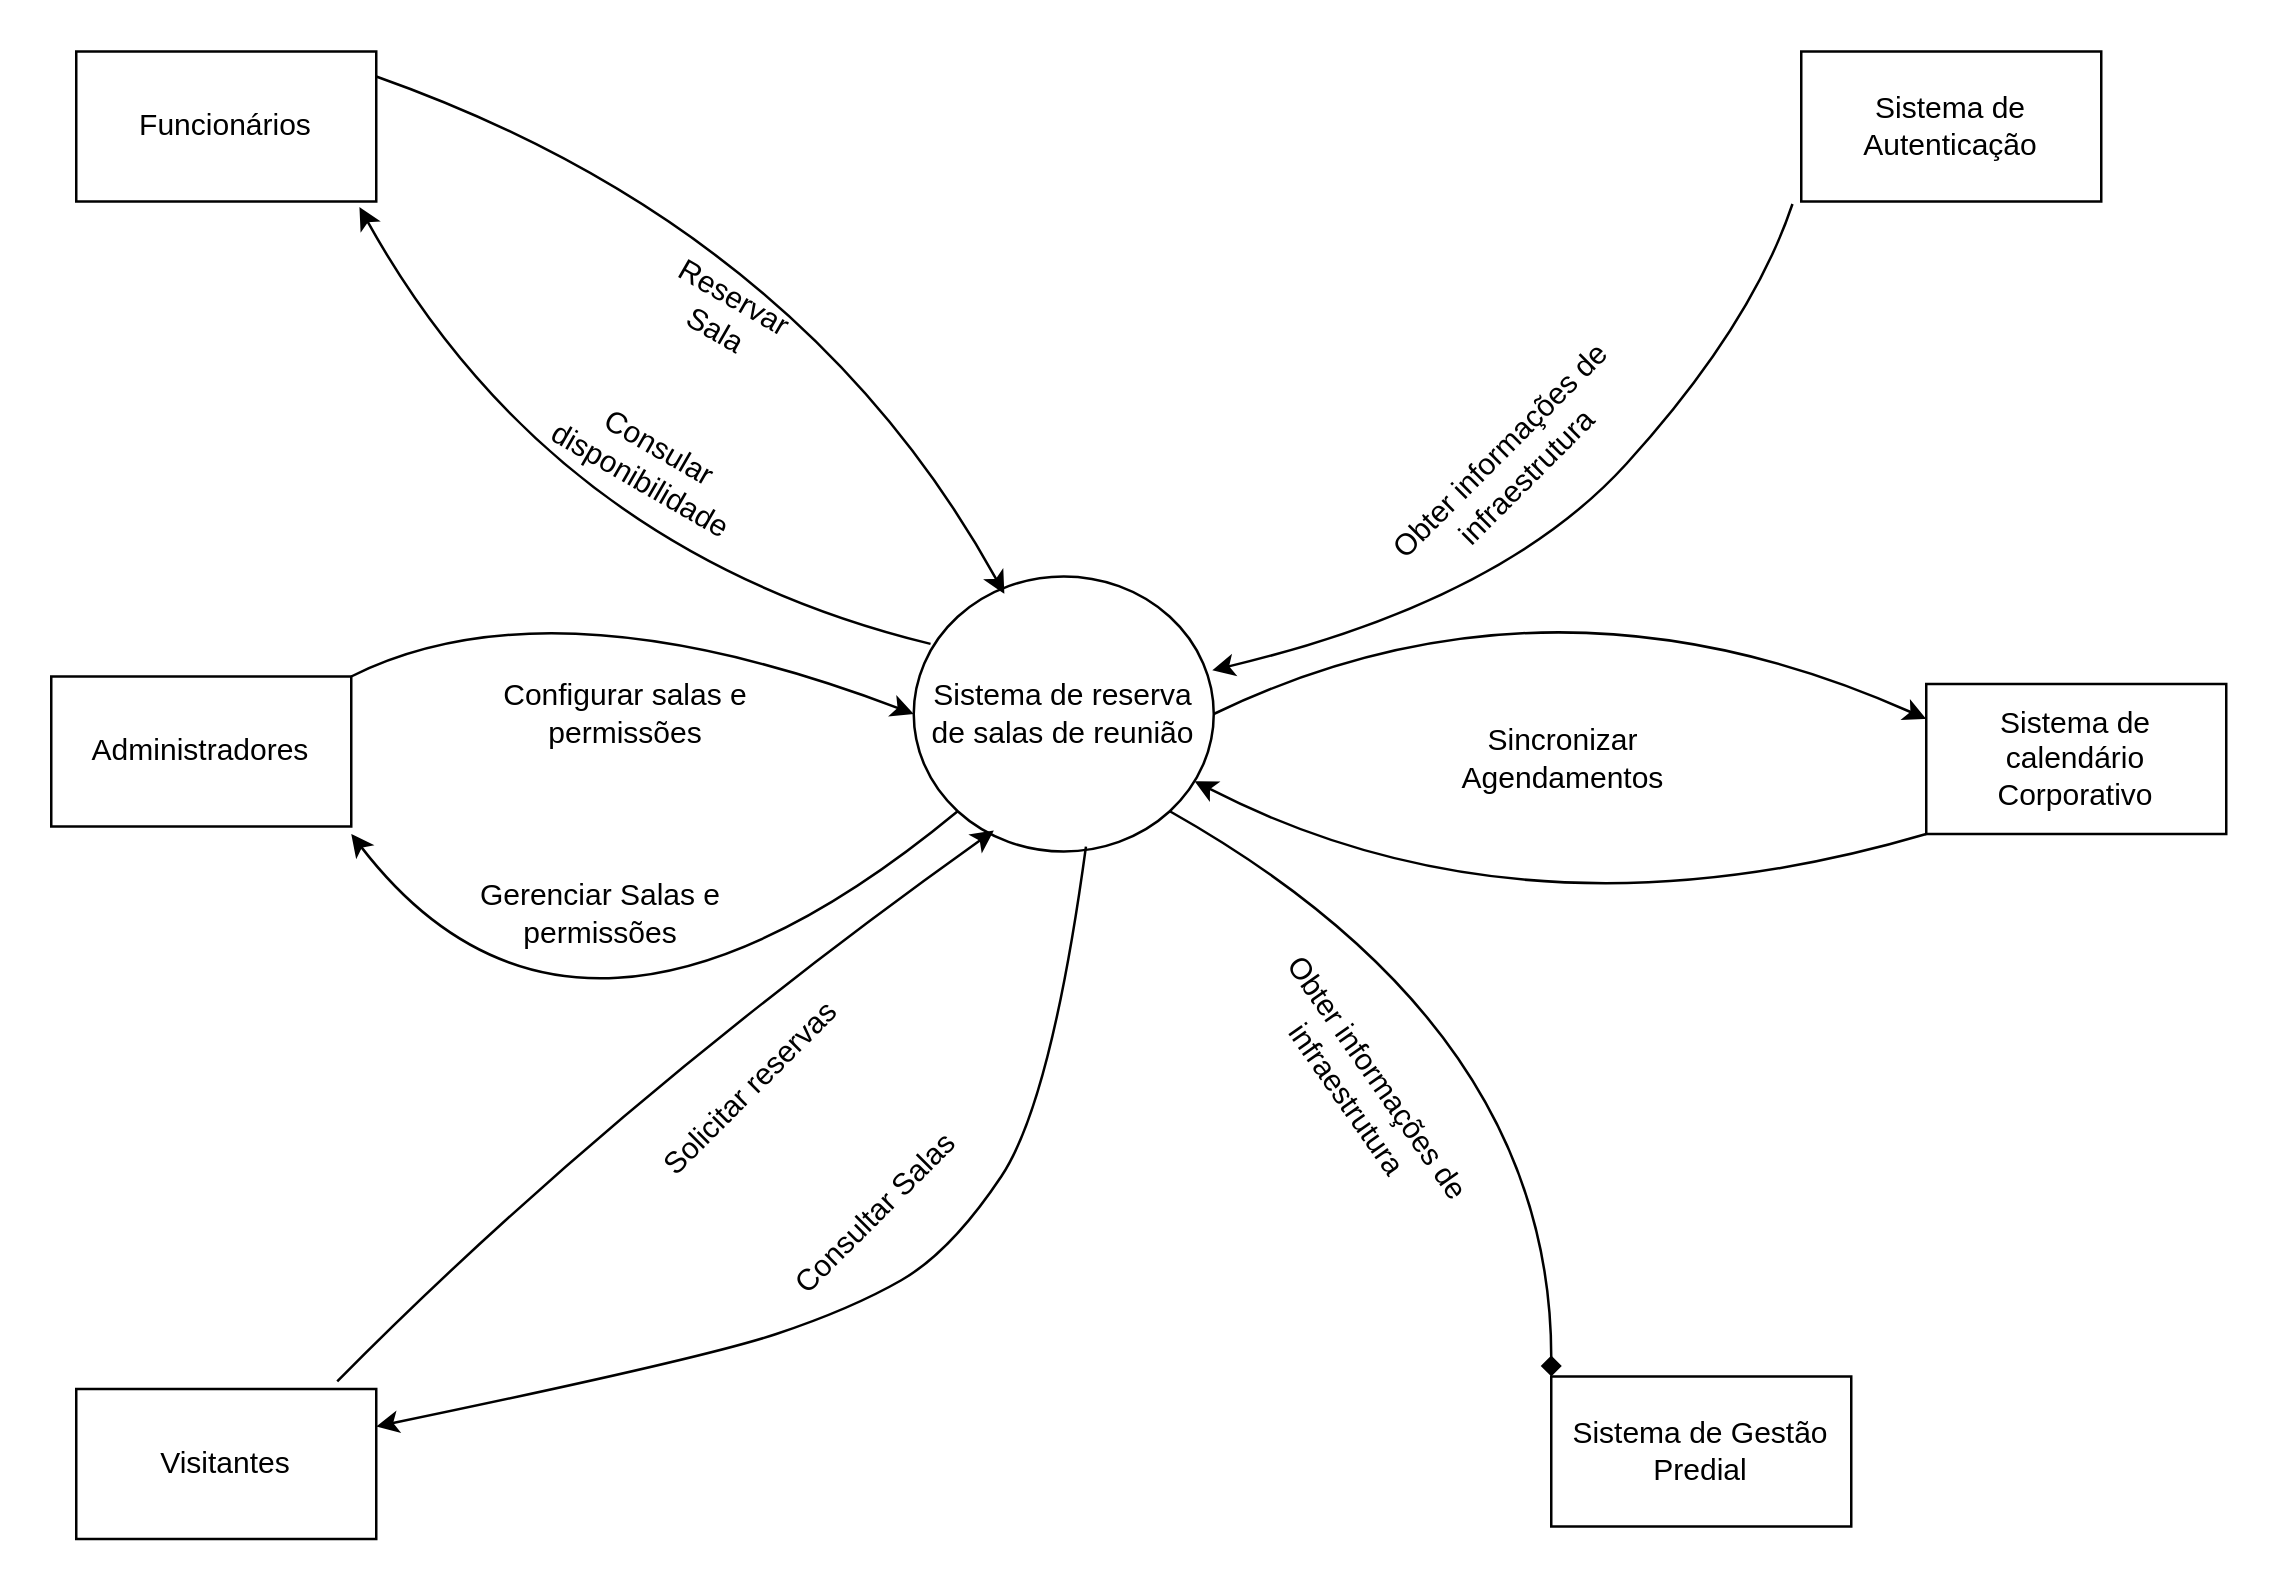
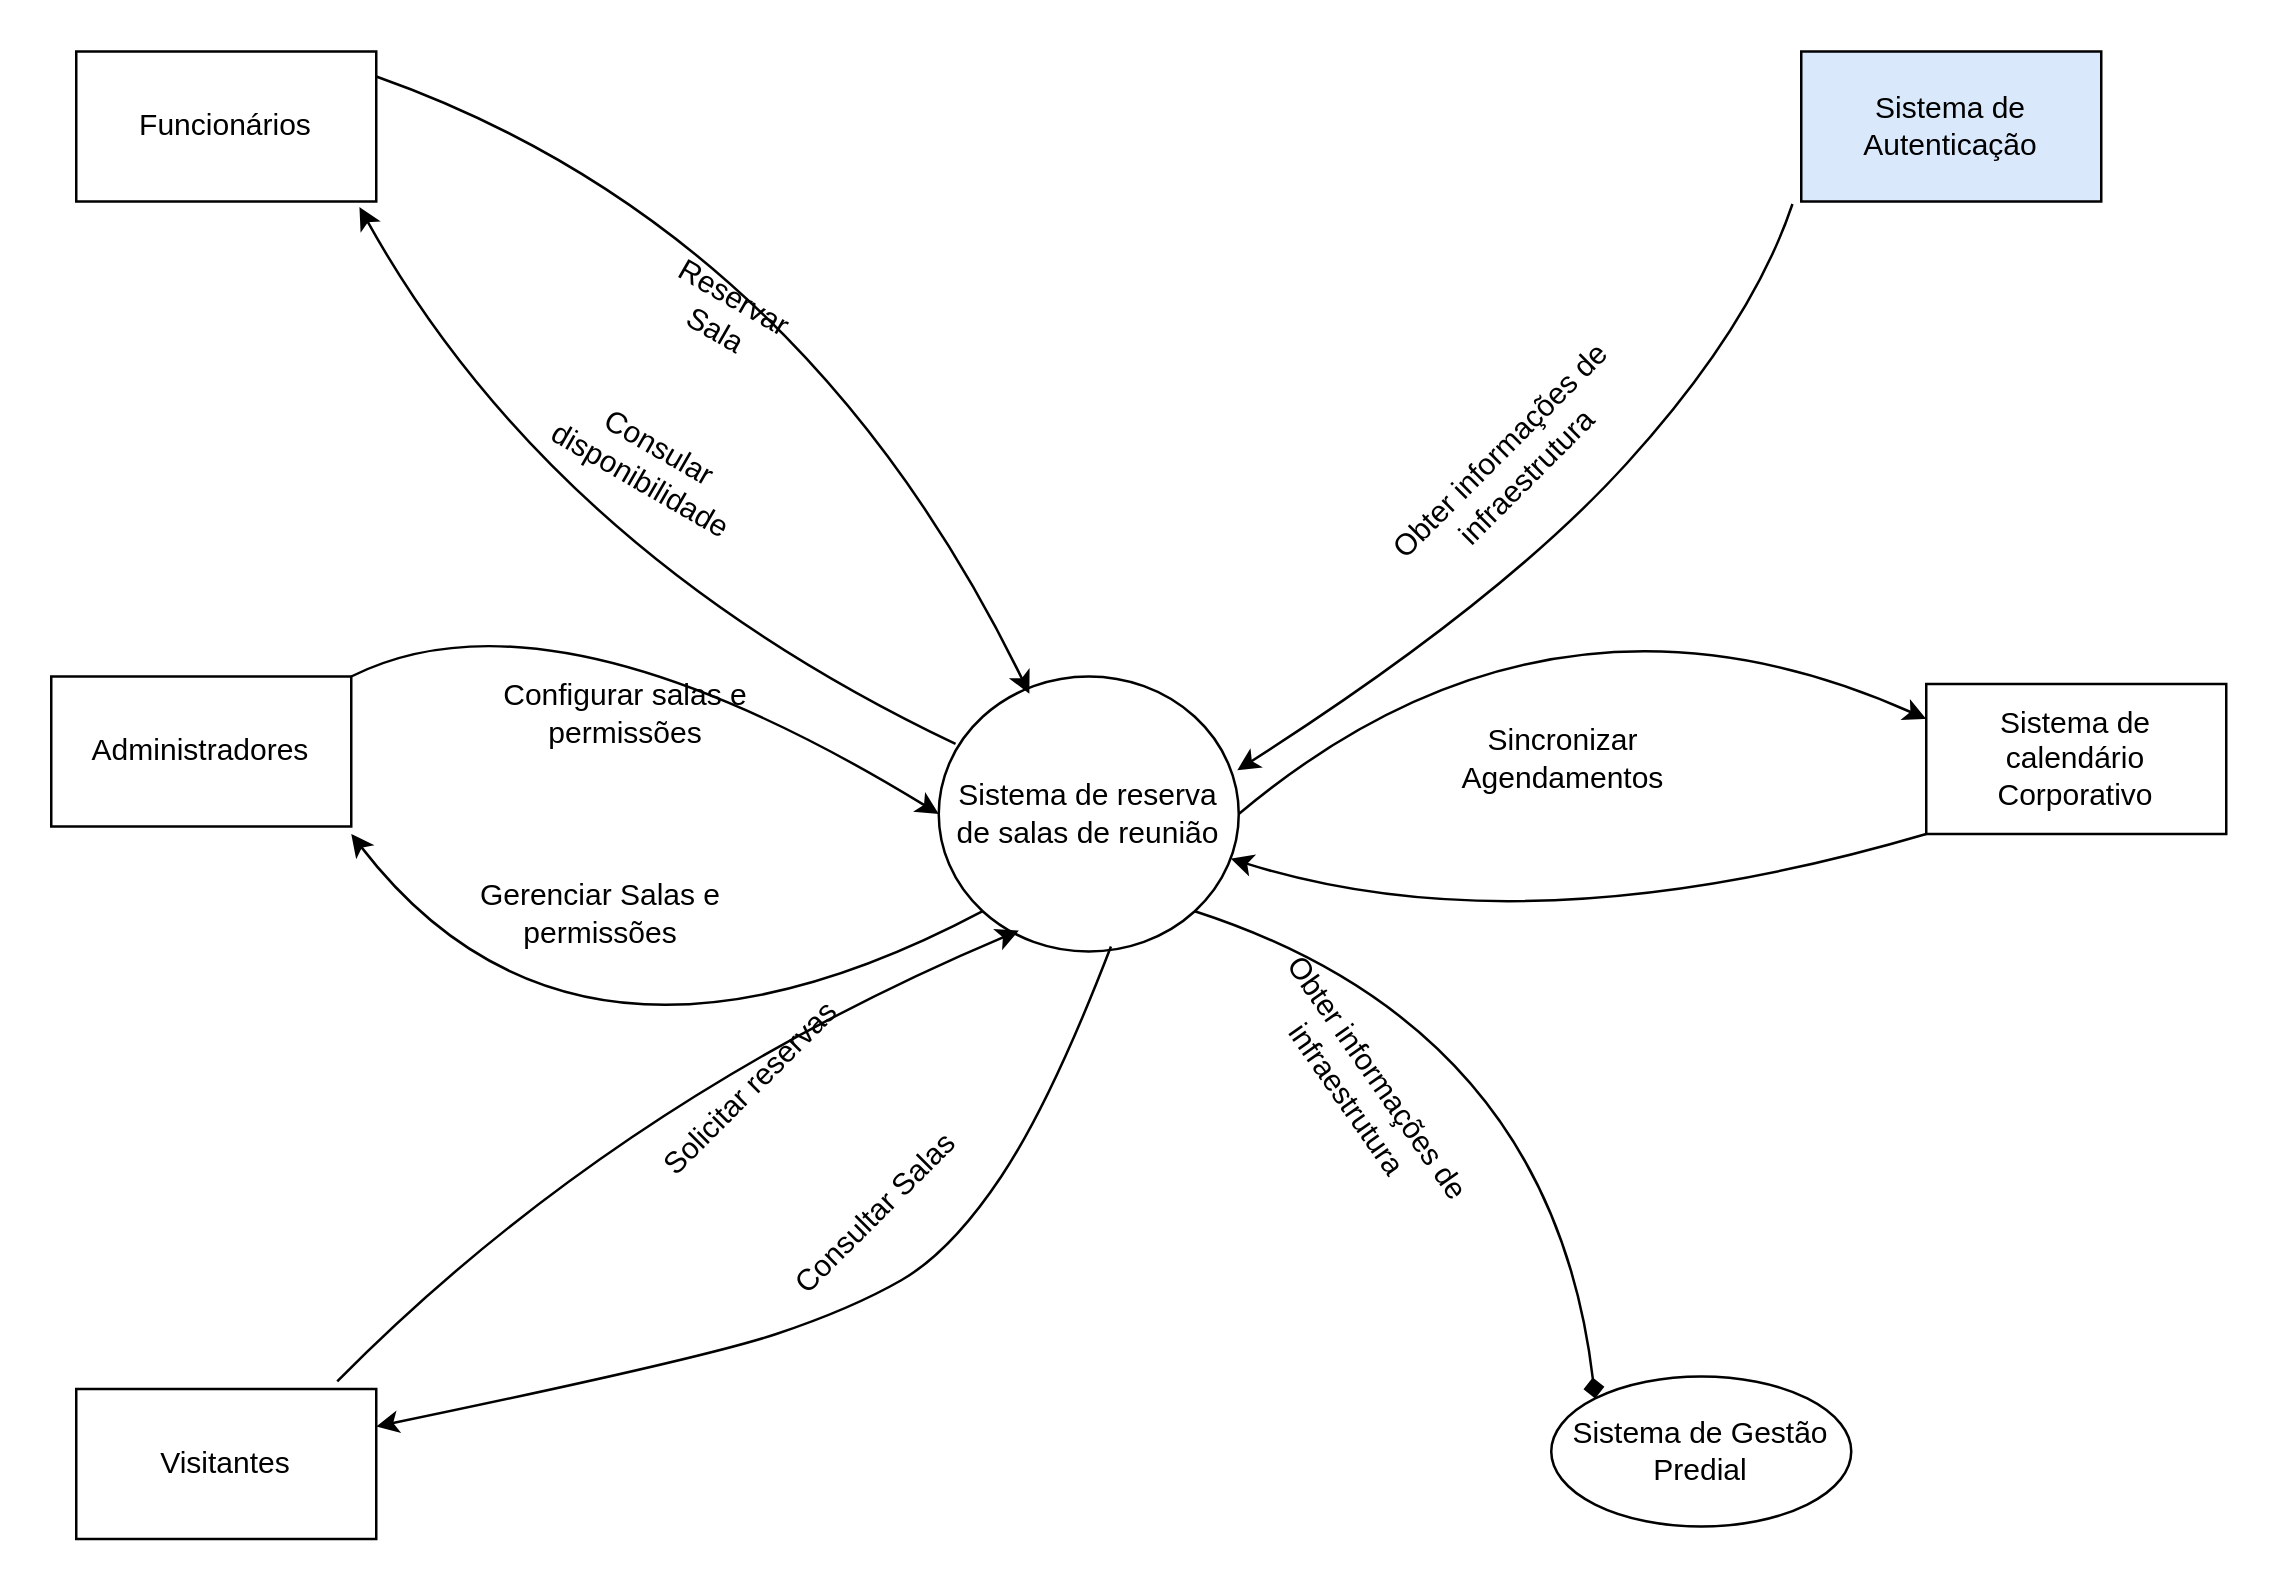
- <mxCell id="6" value="Sistema de Autenticação" style="rounded=0;whiteSpace=wrap;html=1;" vertex="1" parent="1"><mxGeometry x="720" y="20" width="120" height="60" as="geometry" /></mxCell>
+ <mxCell id="6" value="Sistema de Autenticação" style="rounded=0;whiteSpace=wrap;html=1;fillColor=#dae8fc;" vertex="1" parent="1"><mxGeometry x="720" y="20" width="120" height="60" as="geometry" /></mxCell>
- <mxCell id="2" value="Sistema de reserva de salas de reunião" style="ellipse;whiteSpace=wrap;html=1;" vertex="1" parent="1"><mxGeometry x="365" y="230" width="120" height="110" as="geometry" /></mxCell>
+ <mxCell id="2" value="Sistema de reserva de salas de reunião" style="ellipse;whiteSpace=wrap;html=1;" vertex="1" parent="1"><mxGeometry x="375" y="270" width="120" height="110" as="geometry" /></mxCell>
- <mxCell id="8" value="Sistema de Gestão Predial" style="rounded=0;whiteSpace=wrap;html=1;" vertex="1" parent="1"><mxGeometry x="620" y="550" width="120" height="60" as="geometry" /></mxCell>
+ <mxCell id="8" value="Sistema de Gestão Predial" style="ellipse;whiteSpace=wrap;html=1;" vertex="1" parent="1"><mxGeometry x="620" y="550" width="120" height="60" as="geometry" /></mxCell>
